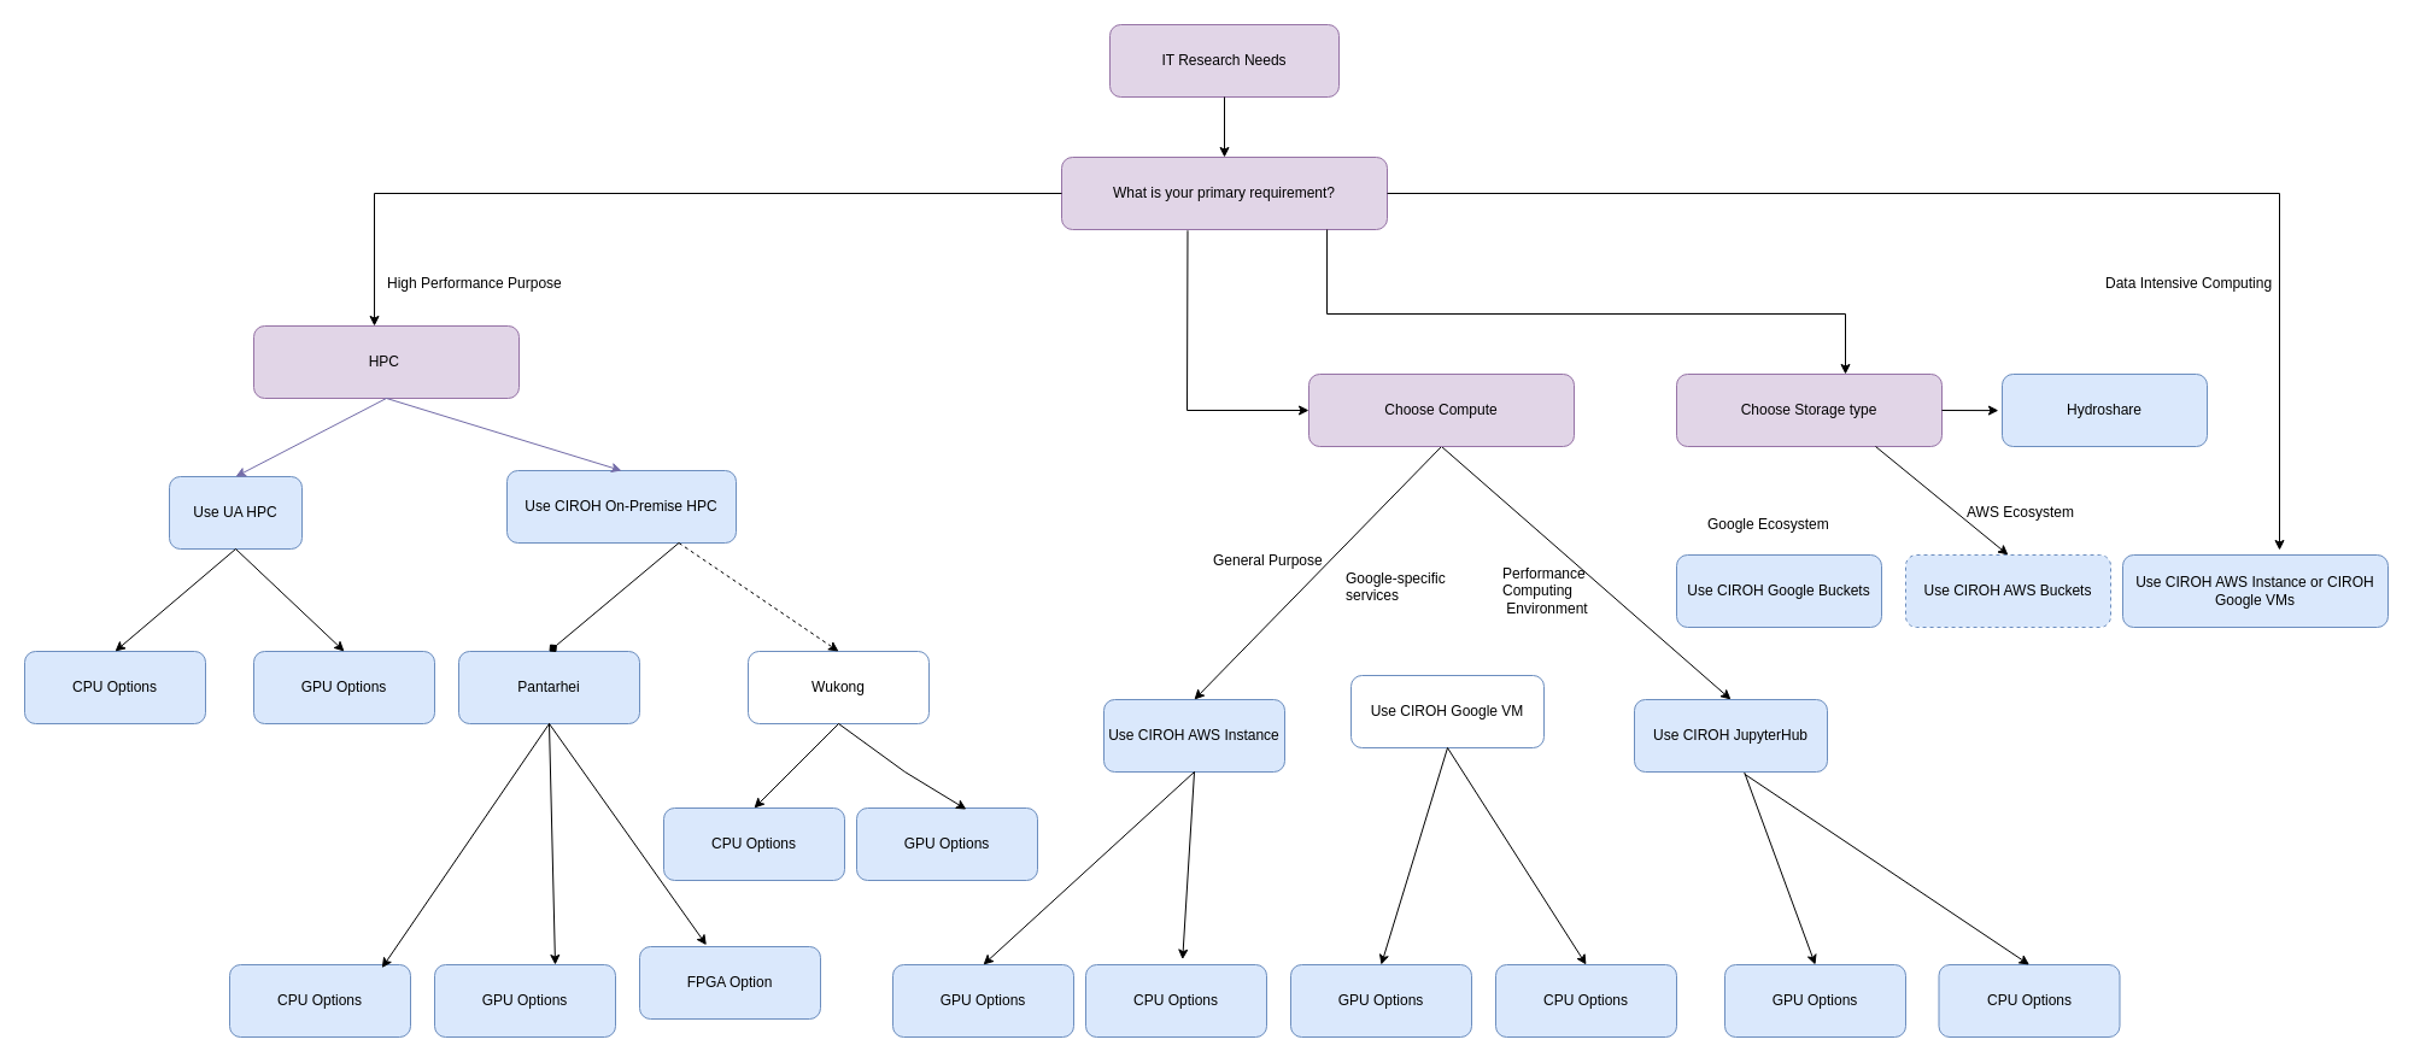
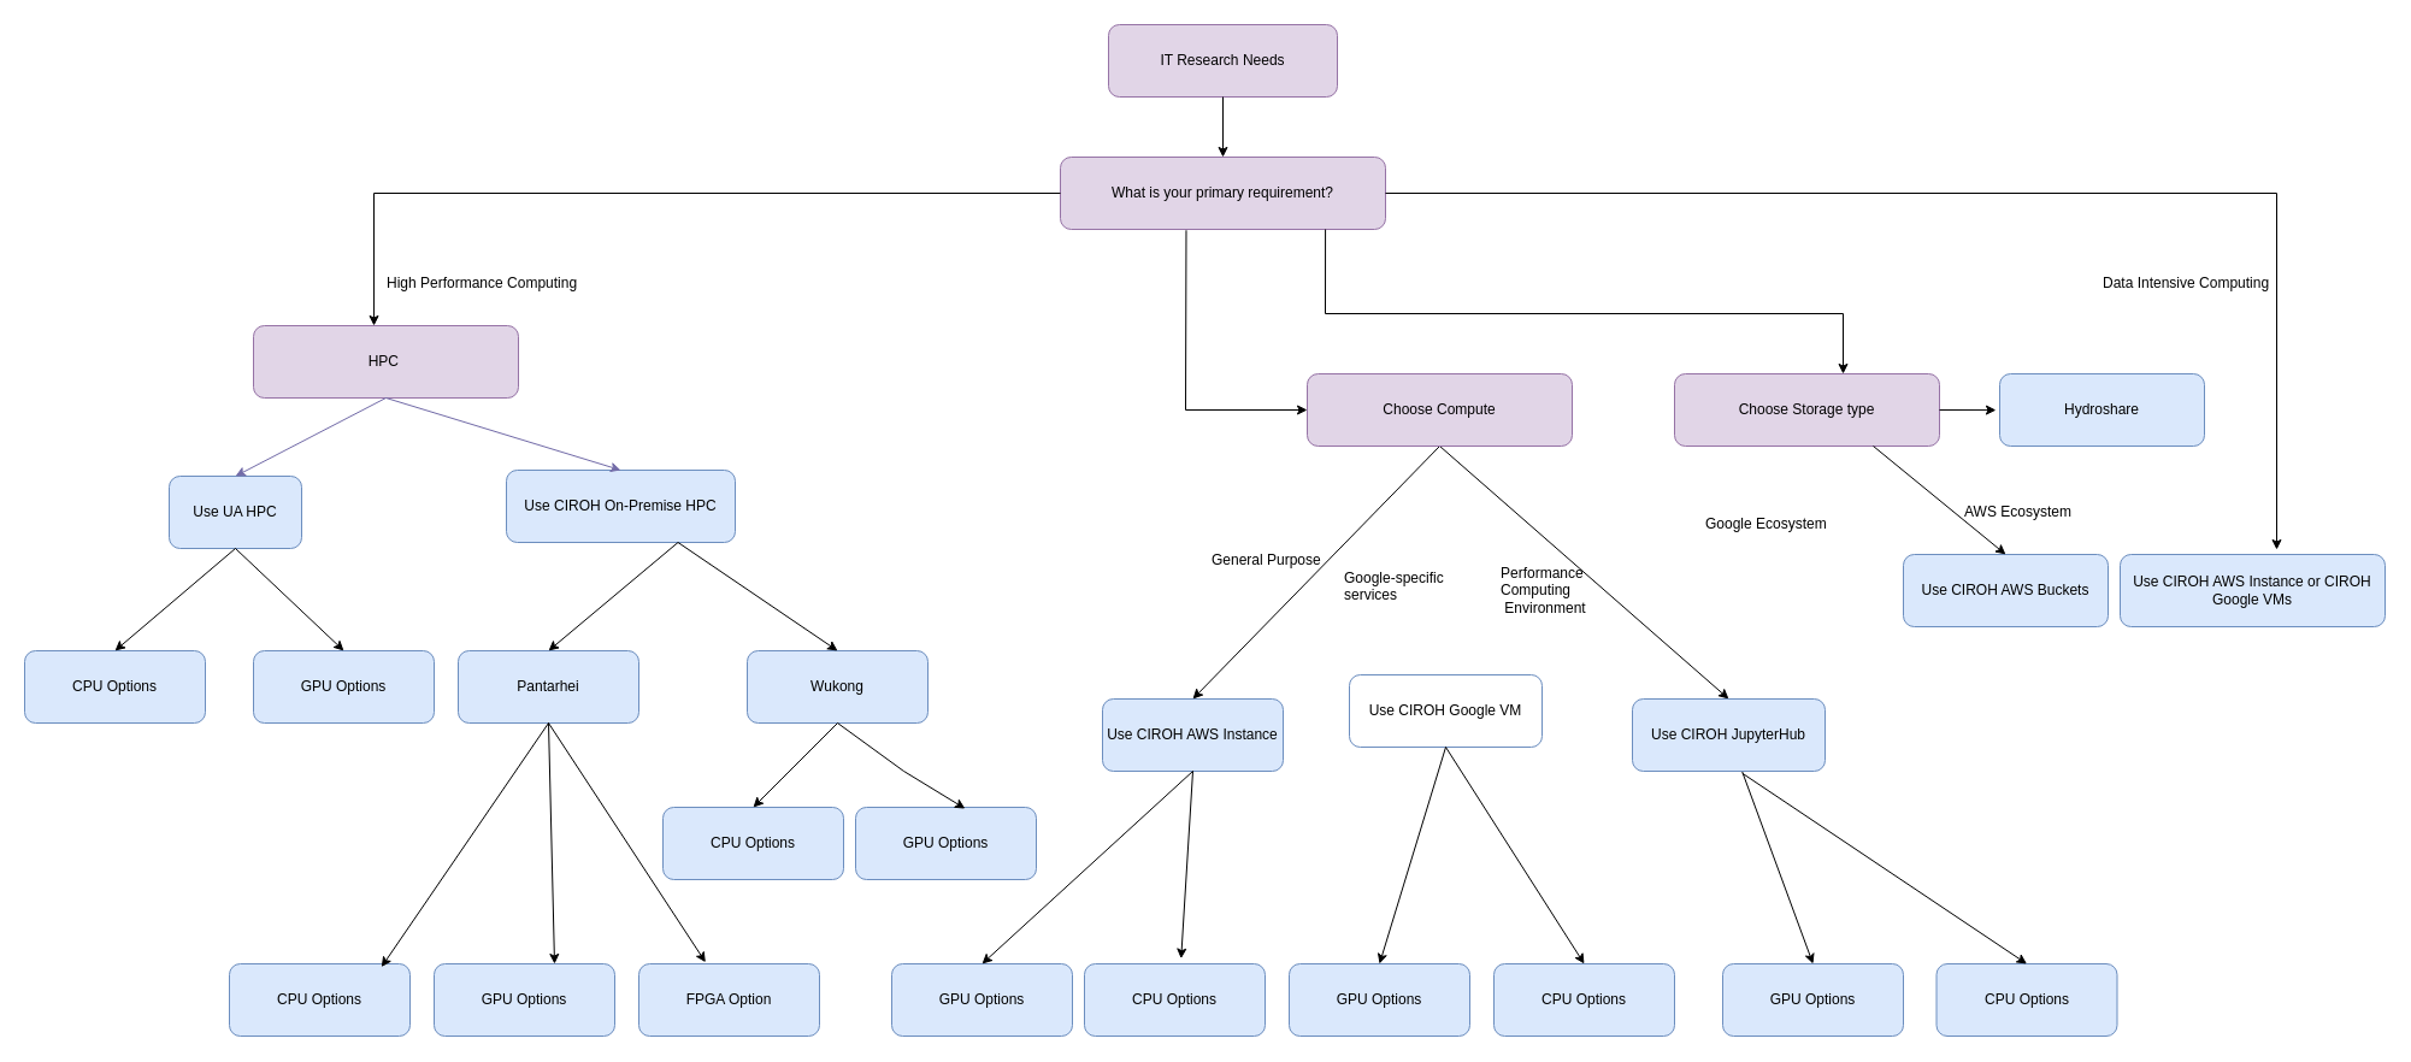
- <mxCell id="12" value="High Performance Purpose" style="text;strokeColor=none;fillColor=none;align=left;verticalAlign=middle;spacingLeft=4;spacingRight=4;overflow=hidden;points=[[0,0.5],[1,0.5]];portConstraint=eastwest;rotatable=0;whiteSpace=wrap;html=1;" parent="1" vertex="1"><mxGeometry x="315" y="220" width="190" height="30" as="geometry" /></mxCell>
+ <mxCell id="12" value="High Performance Computing" style="text;strokeColor=none;fillColor=none;align=left;verticalAlign=middle;spacingLeft=4;spacingRight=4;overflow=hidden;points=[[0,0.5],[1,0.5]];portConstraint=eastwest;rotatable=0;whiteSpace=wrap;html=1;" parent="1" vertex="1"><mxGeometry x="315" y="220" width="190" height="30" as="geometry" /></mxCell>
- <mxCell id="16" value="Use CIROH Google Buckets" style="rounded=1;whiteSpace=wrap;html=1;fillColor=#dae8fc;strokeColor=#6c8ebf;" parent="1" vertex="1"><mxGeometry x="1390" y="460" width="170" height="60" as="geometry" /></mxCell>
- <mxCell id="17" value="Use CIROH AWS Buckets" style="rounded=1;whiteSpace=wrap;html=1;fillColor=#dae8fc;strokeColor=#6c8ebf;dashed=1;" parent="1" vertex="1"><mxGeometry x="1580" y="460" width="170" height="60" as="geometry" /></mxCell>
+ <mxCell id="17" value="Use CIROH AWS Buckets" style="rounded=1;whiteSpace=wrap;html=1;fillColor=#dae8fc;strokeColor=#6c8ebf;" parent="1" vertex="1"><mxGeometry x="1580" y="460" width="170" height="60" as="geometry" /></mxCell>
- <mxCell id="44" value="" style="endArrow=classic;html=1;rounded=0;entryX=0.5;entryY=0;entryDx=0;entryDy=0;exitX=0.75;exitY=1;exitDx=0;exitDy=0;dashed=1;" parent="1" source="28" target="35" edge="1"><mxGeometry width="50" height="50" relative="1" as="geometry"><mxPoint x="847.5" y="440" as="sourcePoint" /><mxPoint x="922.5" y="500" as="targetPoint" /></mxGeometry></mxCell>
+ <mxCell id="44" value="" style="endArrow=classic;html=1;rounded=0;entryX=0.5;entryY=0;entryDx=0;entryDy=0;exitX=0.75;exitY=1;exitDx=0;exitDy=0;" parent="1" source="28" target="35" edge="1"><mxGeometry width="50" height="50" relative="1" as="geometry"><mxPoint x="847.5" y="440" as="sourcePoint" /><mxPoint x="922.5" y="500" as="targetPoint" /></mxGeometry></mxCell>
- <mxCell id="49" value="" style="endArrow=diamond;html=1;rounded=0;entryX=0.5;entryY=0;entryDx=0;entryDy=0;exitX=0.75;exitY=1;exitDx=0;exitDy=0;" parent="1" source="28" target="42" edge="1"><mxGeometry width="50" height="50" relative="1" as="geometry"><mxPoint x="847.5" y="440" as="sourcePoint" /><mxPoint x="922.5" y="500" as="targetPoint" /></mxGeometry></mxCell>
+ <mxCell id="49" value="" style="endArrow=classic;html=1;rounded=0;entryX=0.5;entryY=0;entryDx=0;entryDy=0;exitX=0.75;exitY=1;exitDx=0;exitDy=0;" parent="1" source="28" target="42" edge="1"><mxGeometry width="50" height="50" relative="1" as="geometry"><mxPoint x="847.5" y="440" as="sourcePoint" /><mxPoint x="922.5" y="500" as="targetPoint" /></mxGeometry></mxCell>
- <mxCell id="35" value="Wukong" style="rounded=1;whiteSpace=wrap;html=1;fillColor=#ffffff;strokeColor=#6c8ebf;" parent="1" vertex="1"><mxGeometry x="620" y="540" width="150" height="60" as="geometry" /></mxCell>
+ <mxCell id="35" value="Wukong" style="rounded=1;whiteSpace=wrap;html=1;fillColor=#dae8fc;strokeColor=#6c8ebf;" parent="1" vertex="1"><mxGeometry x="620" y="540" width="150" height="60" as="geometry" /></mxCell>
- <mxCell id="59" value="FPGA Option" style="rounded=1;whiteSpace=wrap;html=1;fillColor=#dae8fc;strokeColor=#6c8ebf;" parent="1" vertex="1"><mxGeometry x="530" y="785" width="150" height="60" as="geometry" /></mxCell>
+ <mxCell id="59" value="FPGA Option" style="rounded=1;whiteSpace=wrap;html=1;fillColor=#dae8fc;strokeColor=#6c8ebf;" parent="1" vertex="1"><mxGeometry x="530" y="800" width="150" height="60" as="geometry" /></mxCell>
